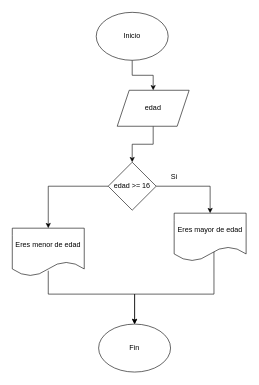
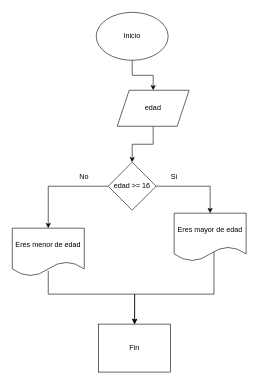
+ <mxCell id="14" value="No" style="text;html=1;align=center;verticalAlign=middle;whiteSpace=wrap;rounded=0;" vertex="1" parent="1"><mxGeometry x="110" y="280" width="60" height="30" as="geometry" /></mxCell>
- <mxCell id="15" value="Fin" style="ellipse;whiteSpace=wrap;html=1;" vertex="1" parent="1"><mxGeometry x="164" y="540" width="120" height="80" as="geometry" /></mxCell>
+ <mxCell id="15" value="Fin" style="whiteSpace=wrap;html=1;rounded=0;" vertex="1" parent="1"><mxGeometry x="164" y="540" width="120" height="80" as="geometry" /></mxCell>
